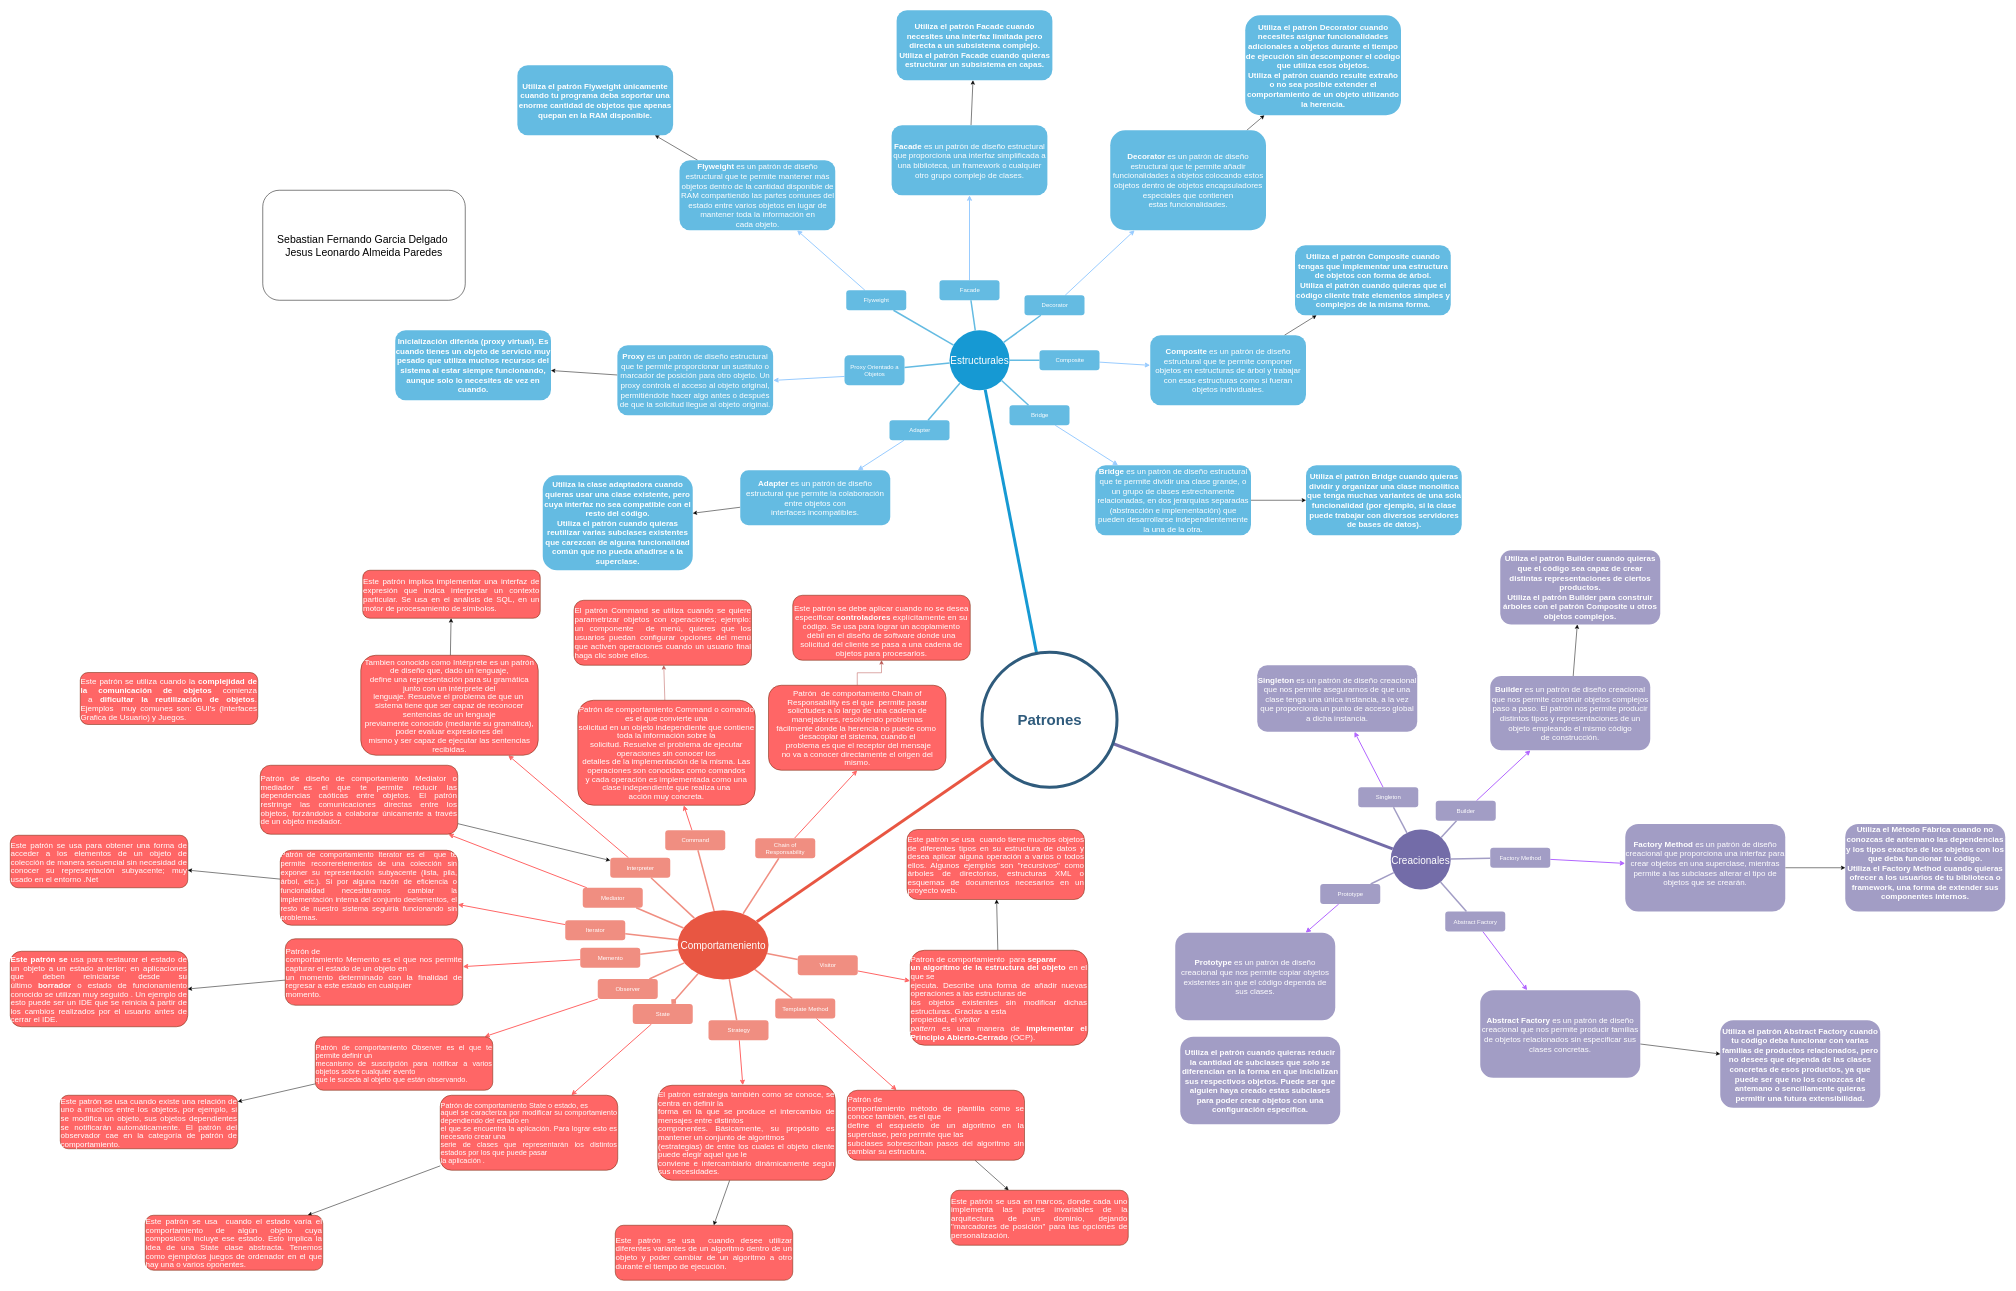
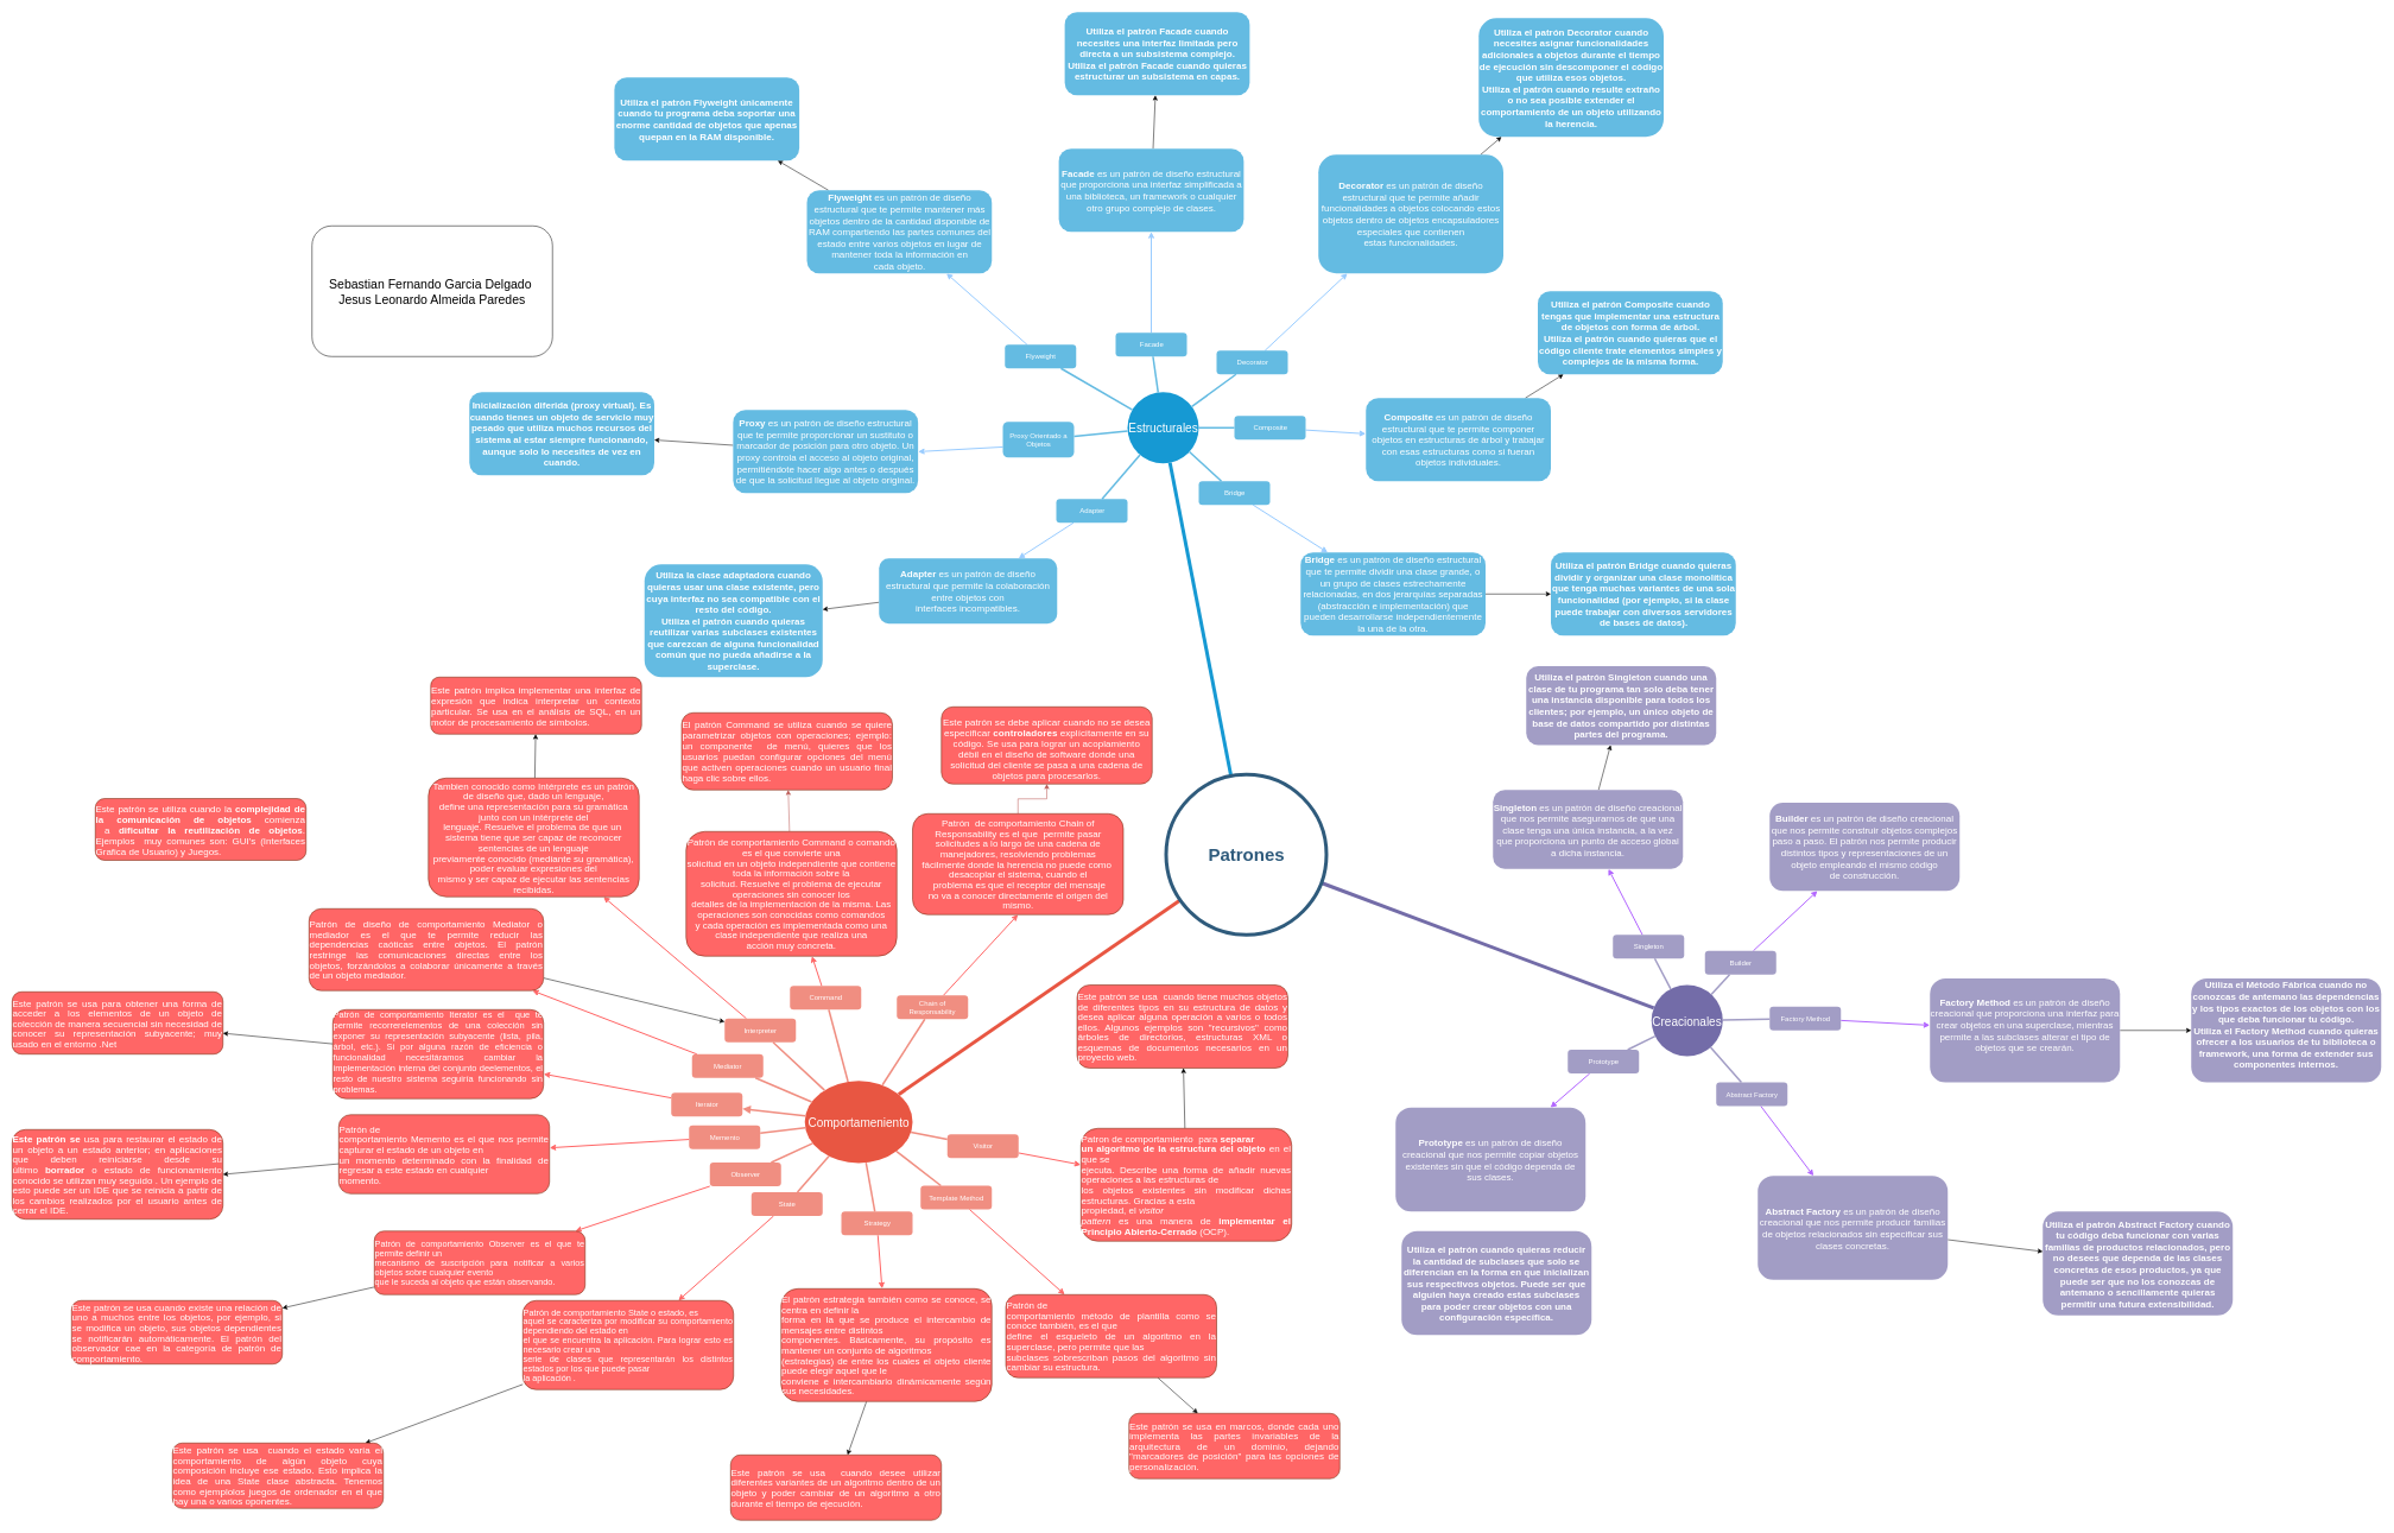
- <mxCell id="136" value="&lt;span style=&quot;font-family: &amp;#34;pt sans&amp;#34; , sans-serif ; font-size: 16px ; font-weight: 700 ; text-align: left&quot;&gt;Utiliza el patrón Builder cuando quieras que el código sea capaz de crear distintas representaciones de ciertos productos.&lt;br&gt;&lt;/span&gt;&lt;span style=&quot;font-family: &amp;#34;pt sans&amp;#34; , sans-serif ; font-size: 16px ; font-weight: 700 ; text-align: left&quot;&gt;Utiliza el patrón Builder para construir árboles con el patrón Composite&lt;/span&gt;&lt;span style=&quot;font-family: &amp;#34;pt sans&amp;#34; , sans-serif ; font-size: 16px ; font-weight: 700 ; text-align: left&quot;&gt;&amp;nbsp;u otros objetos complejos.&lt;/span&gt;&lt;span style=&quot;color: rgb(68 , 68 , 68) ; font-family: &amp;#34;pt sans&amp;#34; , sans-serif ; font-size: 16px ; font-weight: 700 ; text-align: left ; background-color: rgb(255 , 255 , 255)&quot;&gt;&lt;br&gt;&lt;/span&gt;" style="whiteSpace=wrap;html=1;fillColor=#a29dc5;strokeColor=none;fontColor=#FFFFFF;rounded=1;strokeWidth=3;shadow=0;" vertex="1" parent="1"><mxGeometry x="3000" y="1100" width="320" height="148.5" as="geometry" /></mxCell>
+ <mxCell id="137" value="&lt;span style=&quot;font-family: &amp;#34;pt sans&amp;#34; , sans-serif ; font-size: 16px ; font-weight: 700 ; text-align: left&quot;&gt;Utiliza el patrón Singleton cuando una clase de tu programa tan solo deba tener una instancia disponible para todos los clientes; por ejemplo, un único objeto de base de datos compartido por distintas partes del programa.&lt;/span&gt;" style="whiteSpace=wrap;html=1;fillColor=#a29dc5;strokeColor=none;fontColor=#FFFFFF;rounded=1;strokeWidth=3;shadow=0;" vertex="1" parent="1"><mxGeometry x="2570" y="1121.5" width="320" height="133" as="geometry" /></mxCell>
- <mxCell id="102" style="edgeStyle=none;rounded=0;orthogonalLoop=1;jettySize=auto;html=1;fontSize=15;fontColor=#FFFFFF;" edge="1" parent="1" source="103" target="136"><mxGeometry relative="1" as="geometry" /></mxCell>
+ <mxCell id="100" style="edgeStyle=none;rounded=0;orthogonalLoop=1;jettySize=auto;html=1;fontSize=15;fontColor=#FFFFFF;" edge="1" parent="1" source="101" target="137"><mxGeometry relative="1" as="geometry" /></mxCell>
- <mxCell id="70" value="" style="edgeStyle=none;endArrow=none;strokeWidth=3;strokeColor=#F08E81;html=1;" parent="1" source="4" target="52" edge="1"><mxGeometry x="-95" y="240" width="100" height="100" as="geometry"><mxPoint x="985" y="800" as="sourcePoint" /><mxPoint x="1265" y="1859.782" as="targetPoint" /></mxGeometry></mxCell>
+ <mxCell id="70" value="" style="edgeStyle=none;endArrow=block;strokeWidth=3;strokeColor=#F08E81;html=1;" parent="1" source="4" target="52" edge="1"><mxGeometry x="-95" y="240" width="100" height="100" as="geometry"><mxPoint x="985" y="800" as="sourcePoint" /><mxPoint x="1265" y="1859.782" as="targetPoint" /></mxGeometry></mxCell>
- <mxCell id="73" value="" style="edgeStyle=none;endArrow=diamond;strokeWidth=3;strokeColor=#F08E81;html=1;" parent="1" source="4" target="58" edge="1"><mxGeometry x="-95" y="240" width="100" height="100" as="geometry"><mxPoint x="985" y="800" as="sourcePoint" /><mxPoint x="1085" y="700" as="targetPoint" /></mxGeometry></mxCell>
+ <mxCell id="73" value="" style="edgeStyle=none;endArrow=none;strokeWidth=3;strokeColor=#F08E81;html=1;" parent="1" source="4" target="58" edge="1"><mxGeometry x="-95" y="240" width="100" height="100" as="geometry"><mxPoint x="985" y="800" as="sourcePoint" /><mxPoint x="1085" y="700" as="targetPoint" /></mxGeometry></mxCell>
